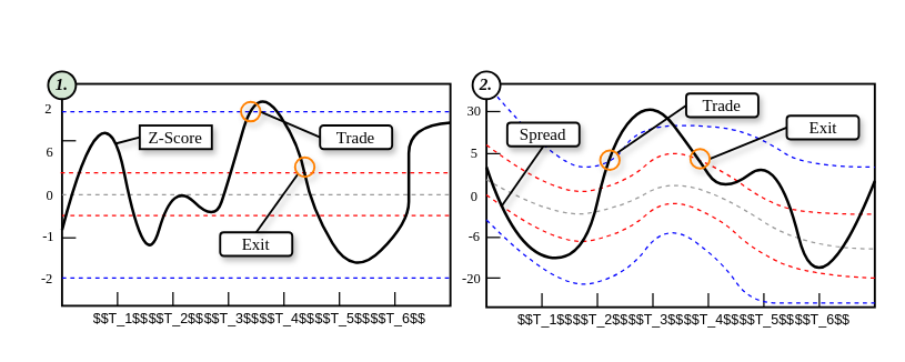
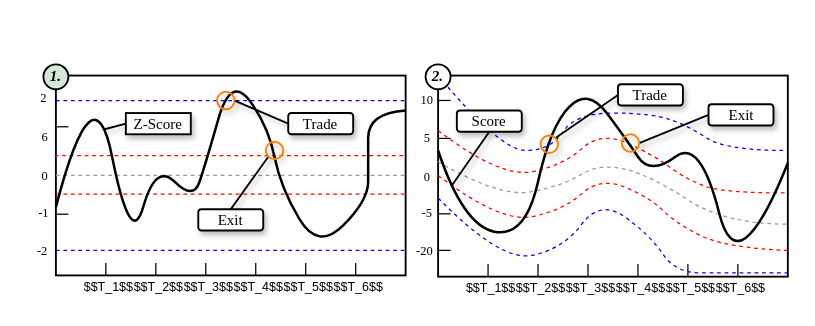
- <mxCell id="49" value="30" style="text;html=1;align=center;verticalAlign=middle;whiteSpace=wrap;rounded=0;fontSize=10;fontFamily=Garamond;" parent="1" vertex="1"><mxGeometry x="326" y="70" width="31" height="18" as="geometry" /></mxCell>
+ <mxCell id="49" value="10" style="text;html=1;align=center;verticalAlign=middle;whiteSpace=wrap;rounded=0;fontSize=10;fontFamily=Garamond;" parent="1" vertex="1"><mxGeometry x="326" y="70" width="31" height="18" as="geometry" /></mxCell>
- <mxCell id="57" value="Spread" style="rounded=1;whiteSpace=wrap;html=1;strokeWidth=1.5;fontFamily=Garamond;textShadow=0;shadow=1;movable=1;resizable=1;rotatable=1;deletable=1;editable=1;locked=0;connectable=1;" parent="1" vertex="1"><mxGeometry x="365" y="88" width="52" height="17" as="geometry" /></mxCell>
+ <mxCell id="57" value="Score" style="rounded=1;whiteSpace=wrap;html=1;strokeWidth=1.5;fontFamily=Garamond;textShadow=0;shadow=1;movable=1;resizable=1;rotatable=1;deletable=1;editable=1;locked=0;connectable=1;" parent="1" vertex="1"><mxGeometry x="365" y="88" width="52" height="17" as="geometry" /></mxCell>
- <mxCell id="50" value="-6" style="text;html=1;align=center;verticalAlign=middle;whiteSpace=wrap;rounded=0;fontSize=10;fontFamily=Garamond;" parent="1" vertex="1"><mxGeometry x="326" y="161" width="31" height="18" as="geometry" /></mxCell>
+ <mxCell id="50" value="-5" style="text;html=1;align=center;verticalAlign=middle;whiteSpace=wrap;rounded=0;fontSize=10;fontFamily=Garamond;" parent="1" vertex="1"><mxGeometry x="326" y="161" width="31" height="18" as="geometry" /></mxCell>
